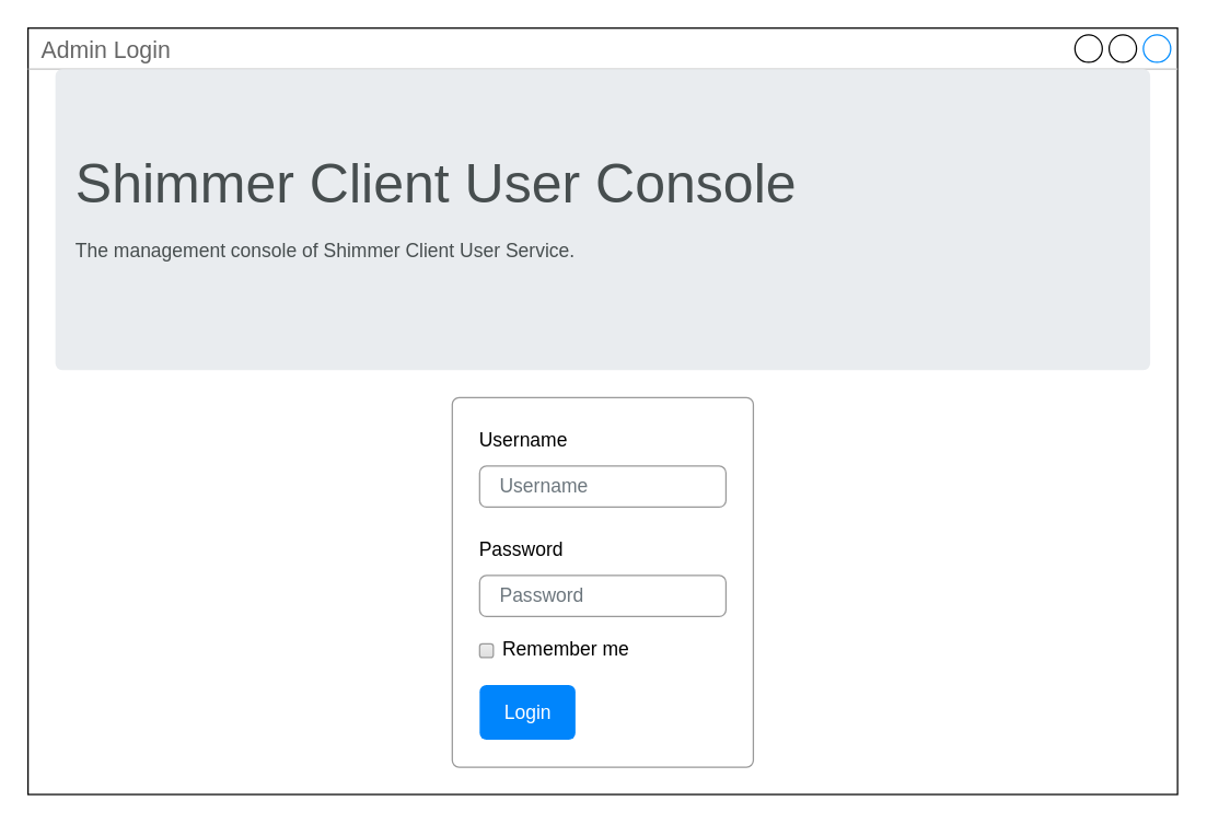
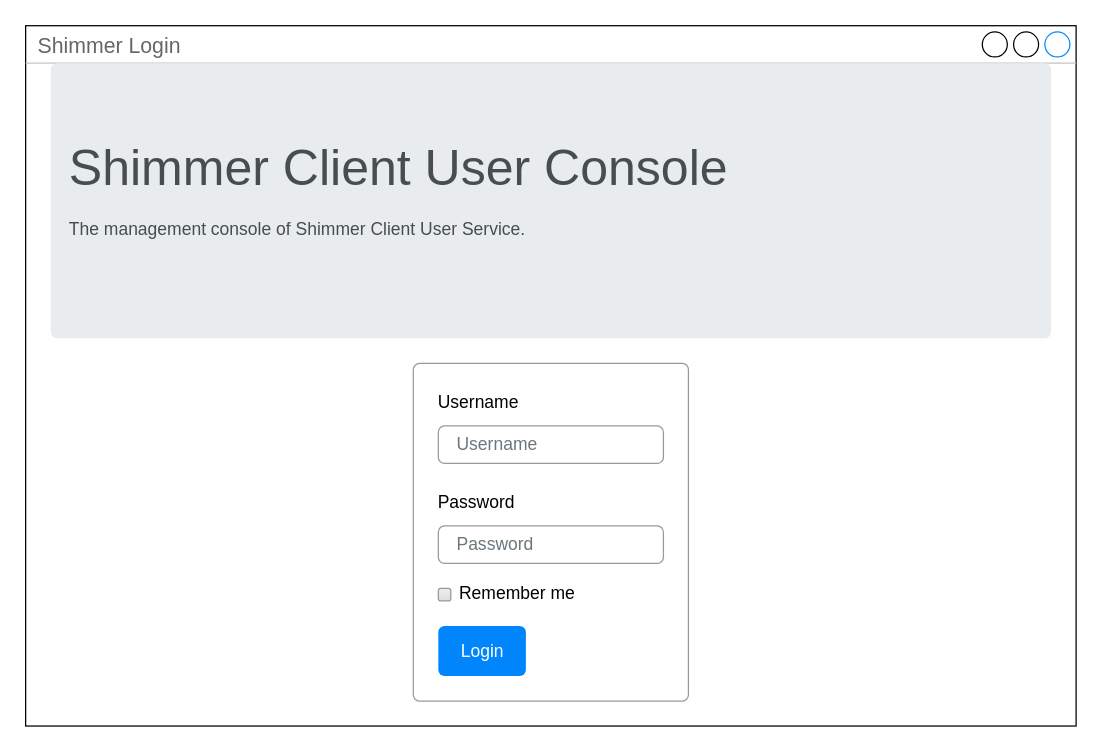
- <mxCell id="2" value="Admin Login" style="strokeWidth=1;shadow=0;dashed=0;align=center;html=1;shape=mxgraph.mockup.containers.window;align=left;verticalAlign=top;spacingLeft=8;strokeColor2=#008cff;strokeColor3=#c4c4c4;fontColor=#666666;mainText=;fontSize=17;labelBackgroundColor=none;" parent="1" vertex="1"><mxGeometry x="20" y="20" width="840" height="560" as="geometry" /></mxCell>
+ <mxCell id="2" value="Shimmer Login" style="strokeWidth=1;shadow=0;dashed=0;align=center;html=1;shape=mxgraph.mockup.containers.window;align=left;verticalAlign=top;spacingLeft=8;strokeColor2=#008cff;strokeColor3=#c4c4c4;fontColor=#666666;mainText=;fontSize=17;labelBackgroundColor=none;" parent="1" vertex="1"><mxGeometry x="20" y="20" width="840" height="560" as="geometry" /></mxCell>
